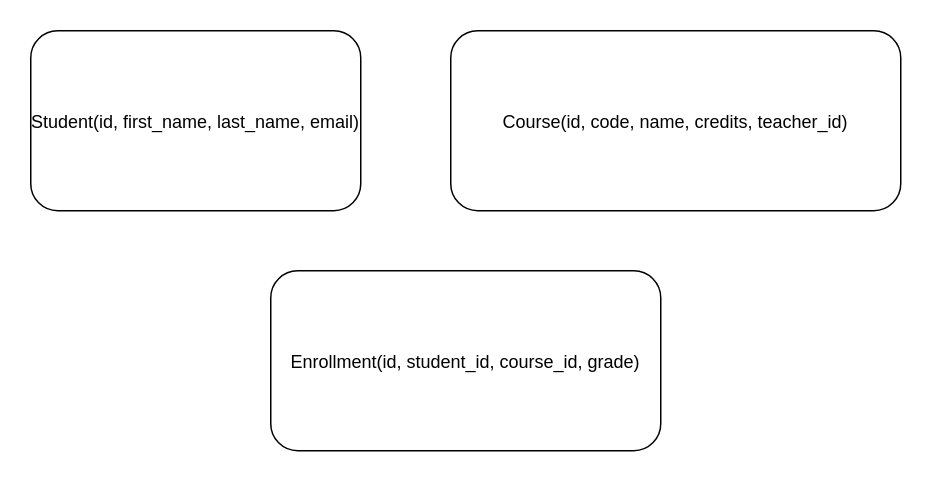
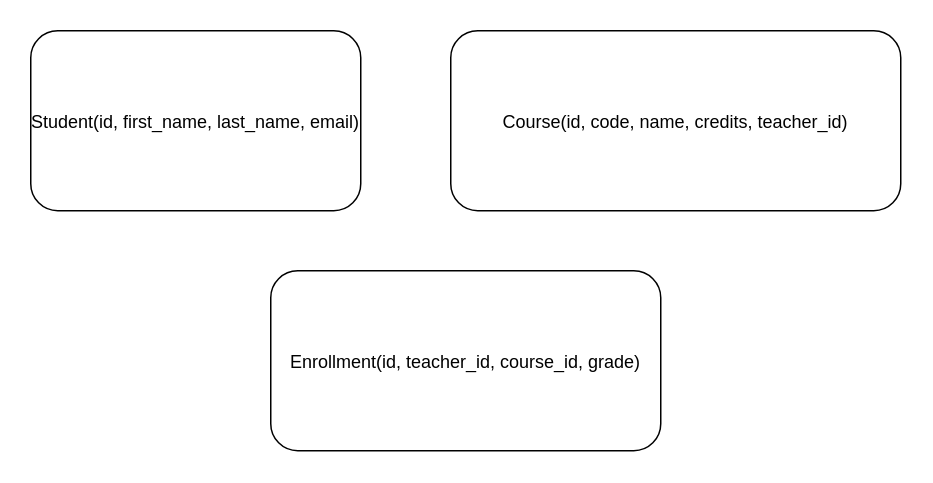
- <mxCell id="4" value="Enrollment(id, student_id, course_id, grade)" style="rounded=1;" vertex="1" parent="1"><mxGeometry x="180" y="180" width="260" height="120" as="geometry" /></mxCell>
+ <mxCell id="4" value="Enrollment(id, teacher_id, course_id, grade)" style="rounded=1;" vertex="1" parent="1"><mxGeometry x="180" y="180" width="260" height="120" as="geometry" /></mxCell>
